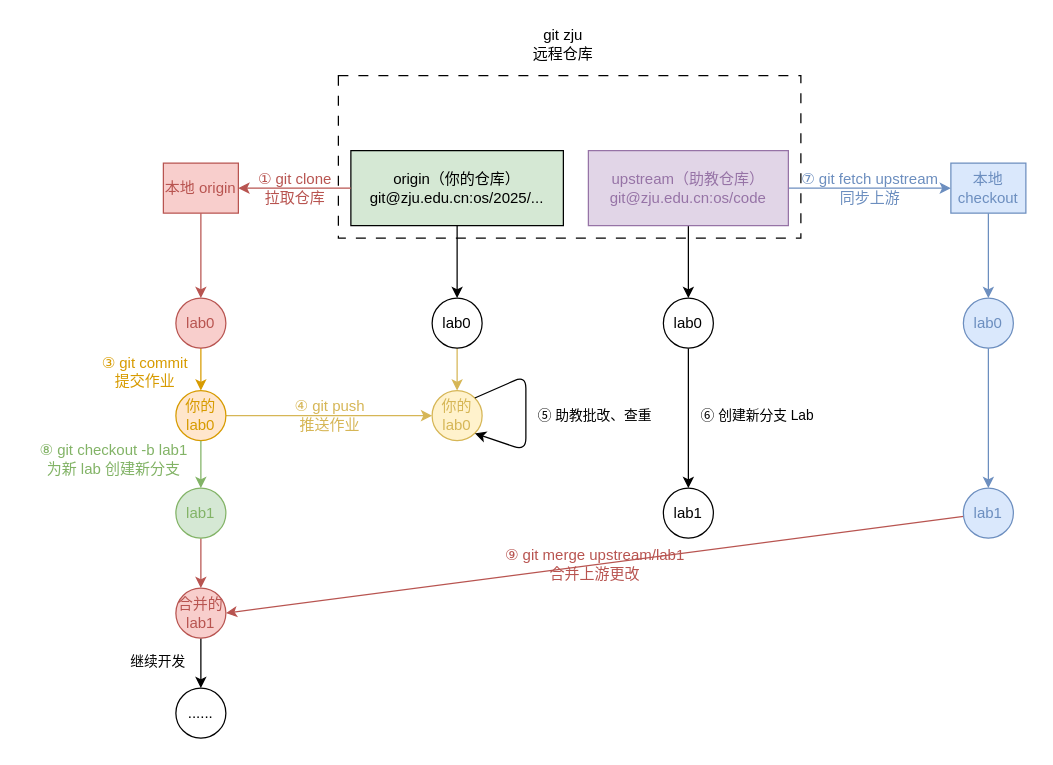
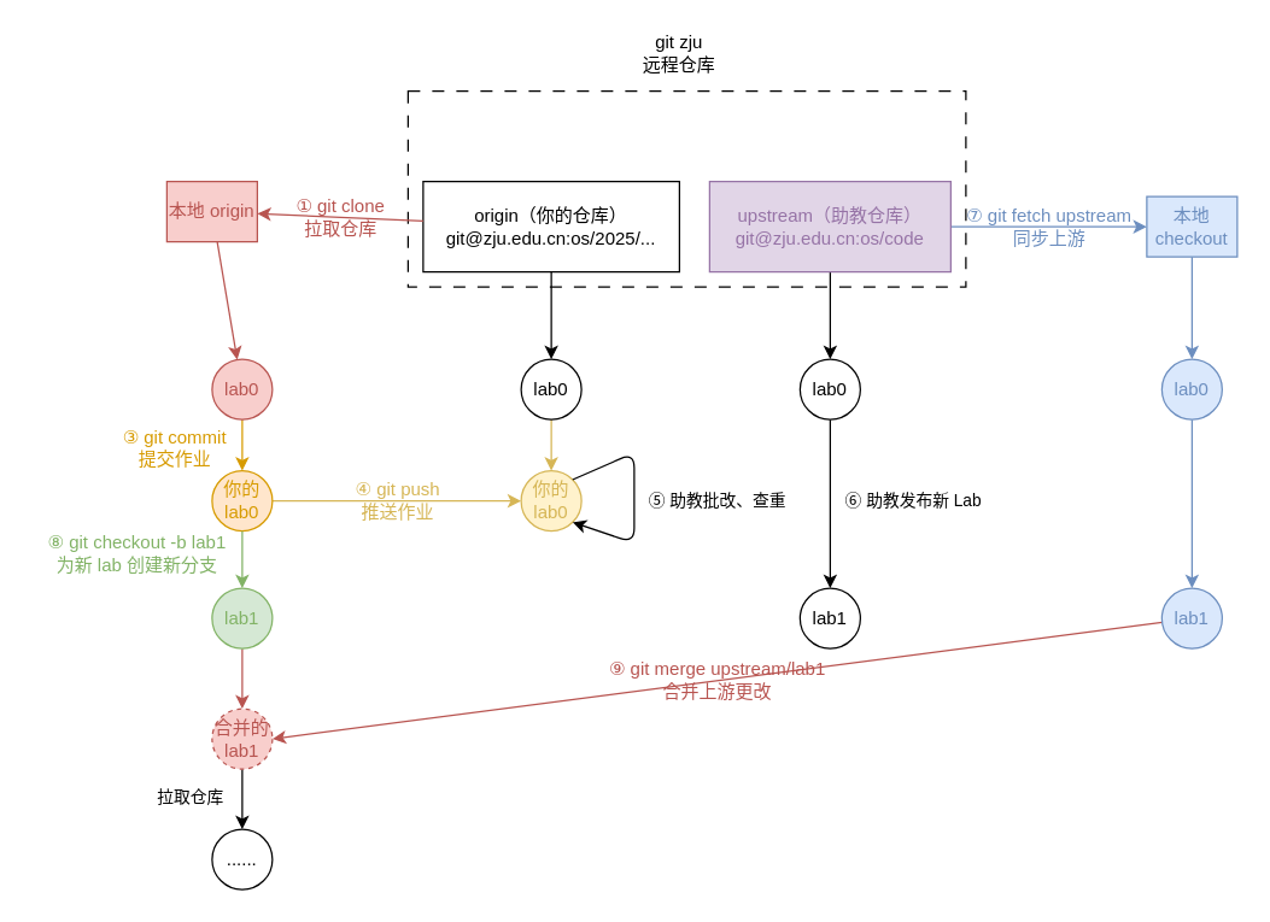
- <mxCell id="18" value="本地 origin" style="rounded=0;whiteSpace=wrap;html=1;fillColor=#f8cecc;strokeColor=#b85450;fontColor=#B85450;" parent="1" vertex="1"><mxGeometry x="130" y="130" width="60" height="40" as="geometry" /></mxCell>
+ <mxCell id="18" value="本地 origin" style="rounded=0;whiteSpace=wrap;html=1;fillColor=#f8cecc;strokeColor=#b85450;fontColor=#B85450;" parent="1" vertex="1"><mxGeometry x="110" y="120" width="60" height="40" as="geometry" /></mxCell>
- <mxCell id="5" value="origin（你的仓库）&lt;div&gt;git@zju.edu.cn:os/2025/...&lt;/div&gt;" style="rounded=0;whiteSpace=wrap;html=1;fillColor=#d5e8d4;" parent="1" vertex="1"><mxGeometry x="280" y="120" width="170" height="60" as="geometry" /></mxCell>
+ <mxCell id="5" value="origin（你的仓库）&lt;div&gt;git@zju.edu.cn:os/2025/...&lt;/div&gt;" style="rounded=0;whiteSpace=wrap;html=1;" parent="1" vertex="1"><mxGeometry x="280" y="120" width="170" height="60" as="geometry" /></mxCell>
- <mxCell id="35" value="⑥ 创建新分支 Lab" style="text;html=1;align=center;verticalAlign=middle;resizable=0;points=[];autosize=1;strokeColor=none;fillColor=none;fontFamily=Helvetica;fontSize=11;fontColor=default;labelBackgroundColor=default;" parent="1" vertex="1"><mxGeometry x="550" y="317" width="110" height="30" as="geometry" /></mxCell>
+ <mxCell id="35" value="⑥ 助教发布新 Lab" style="text;html=1;align=center;verticalAlign=middle;resizable=0;points=[];autosize=1;strokeColor=none;fillColor=none;fontFamily=Helvetica;fontSize=11;fontColor=default;labelBackgroundColor=default;" parent="1" vertex="1"><mxGeometry x="550" y="317" width="110" height="30" as="geometry" /></mxCell>
- <mxCell id="37" value="&lt;font style=&quot;color: rgb(184, 84, 80);&quot;&gt;合并的&lt;/font&gt;&lt;div&gt;&lt;font style=&quot;color: rgb(184, 84, 80);&quot;&gt;lab1&lt;/font&gt;&lt;/div&gt;" style="ellipse;whiteSpace=wrap;html=1;aspect=fixed;fillColor=#f8cecc;strokeColor=#b85450;fontColor=#B85450;" parent="1" vertex="1"><mxGeometry x="140" y="470" width="40" height="40" as="geometry" /></mxCell>
+ <mxCell id="37" value="&lt;font style=&quot;color: rgb(184, 84, 80);&quot;&gt;合并的&lt;/font&gt;&lt;div&gt;&lt;font style=&quot;color: rgb(184, 84, 80);&quot;&gt;lab1&lt;/font&gt;&lt;/div&gt;" style="ellipse;whiteSpace=wrap;html=1;aspect=fixed;fillColor=#f8cecc;strokeColor=#b85450;fontColor=#B85450;dashed=1;" parent="1" vertex="1"><mxGeometry x="140" y="470" width="40" height="40" as="geometry" /></mxCell>
- <mxCell id="39" value="继续开发" style="text;html=1;align=center;verticalAlign=middle;whiteSpace=wrap;rounded=0;fontFamily=Helvetica;fontSize=11;fontColor=default;labelBackgroundColor=default;" parent="1" vertex="1"><mxGeometry x="96" y="514" width="60" height="30" as="geometry" /></mxCell>
+ <mxCell id="39" value="拉取仓库" style="text;html=1;align=center;verticalAlign=middle;whiteSpace=wrap;rounded=0;fontFamily=Helvetica;fontSize=11;fontColor=default;labelBackgroundColor=default;" parent="1" vertex="1"><mxGeometry x="96" y="514" width="60" height="30" as="geometry" /></mxCell>
